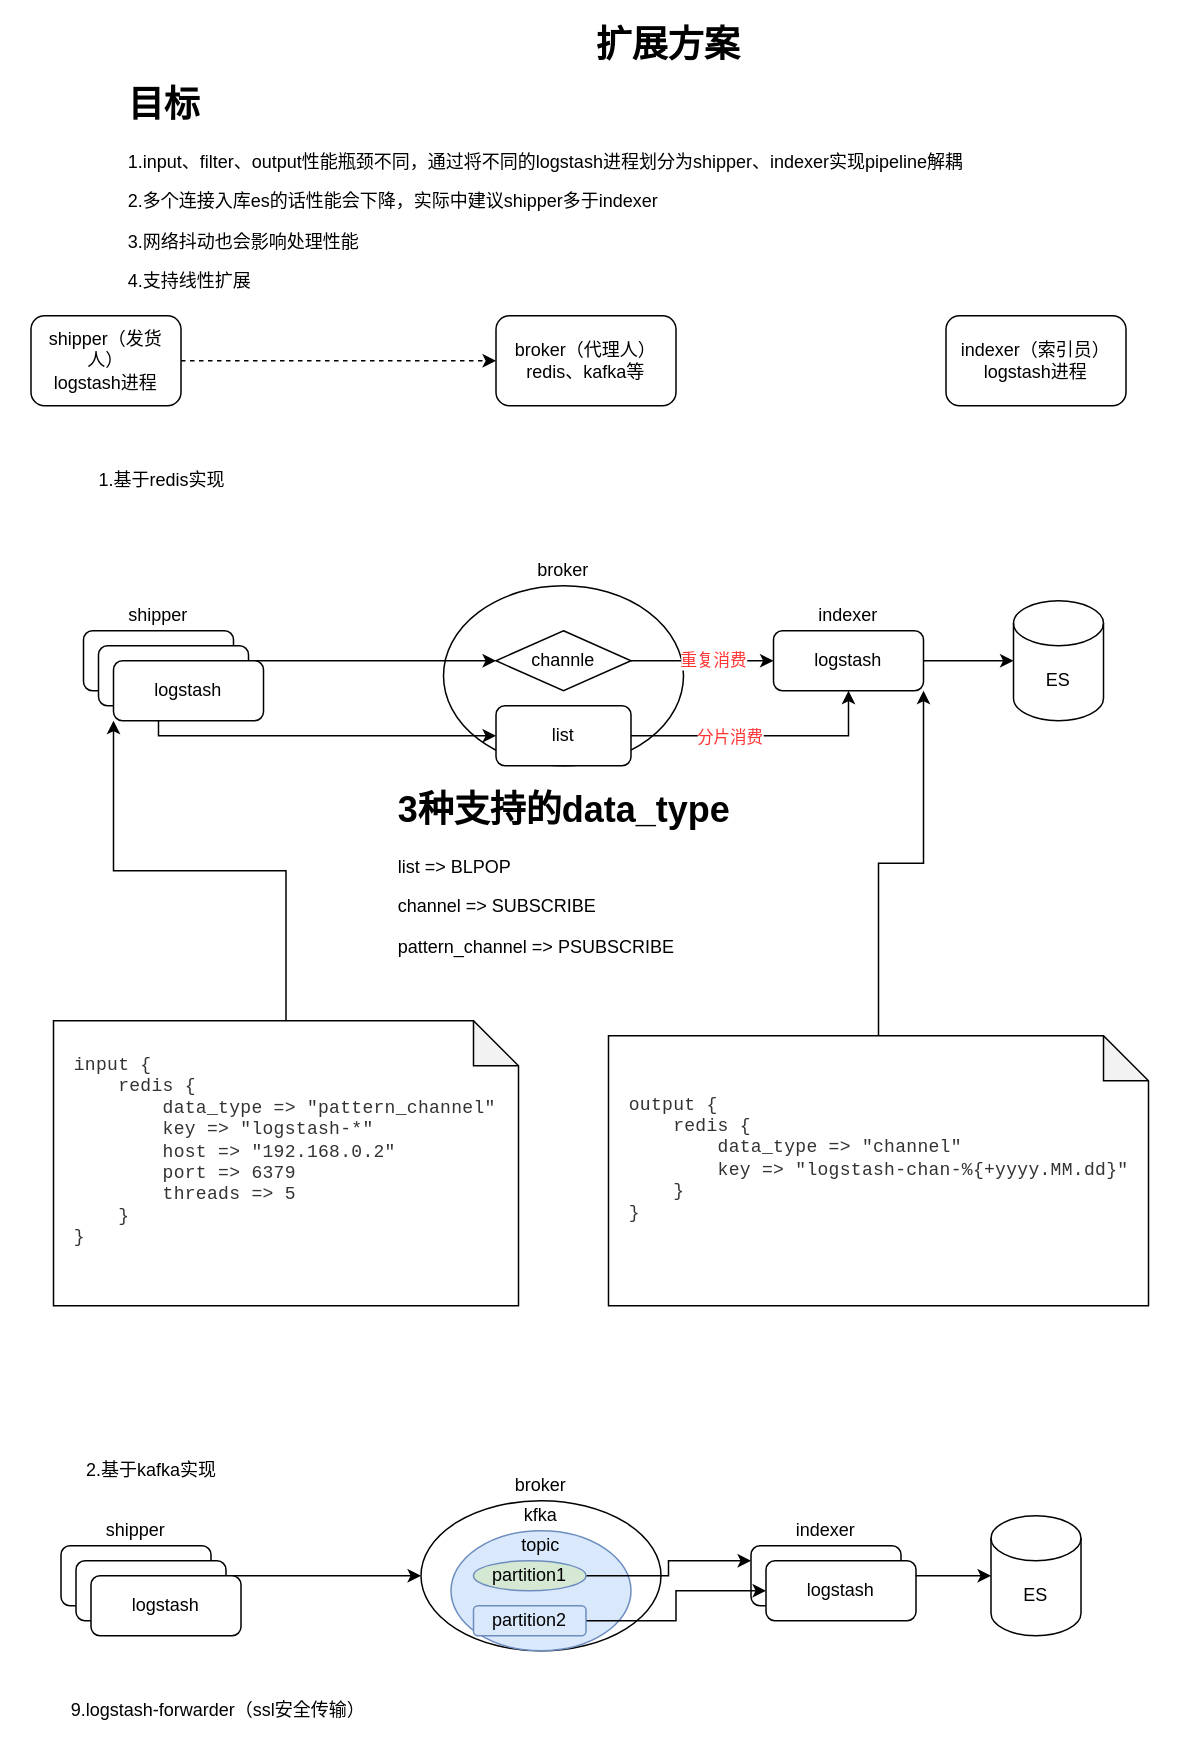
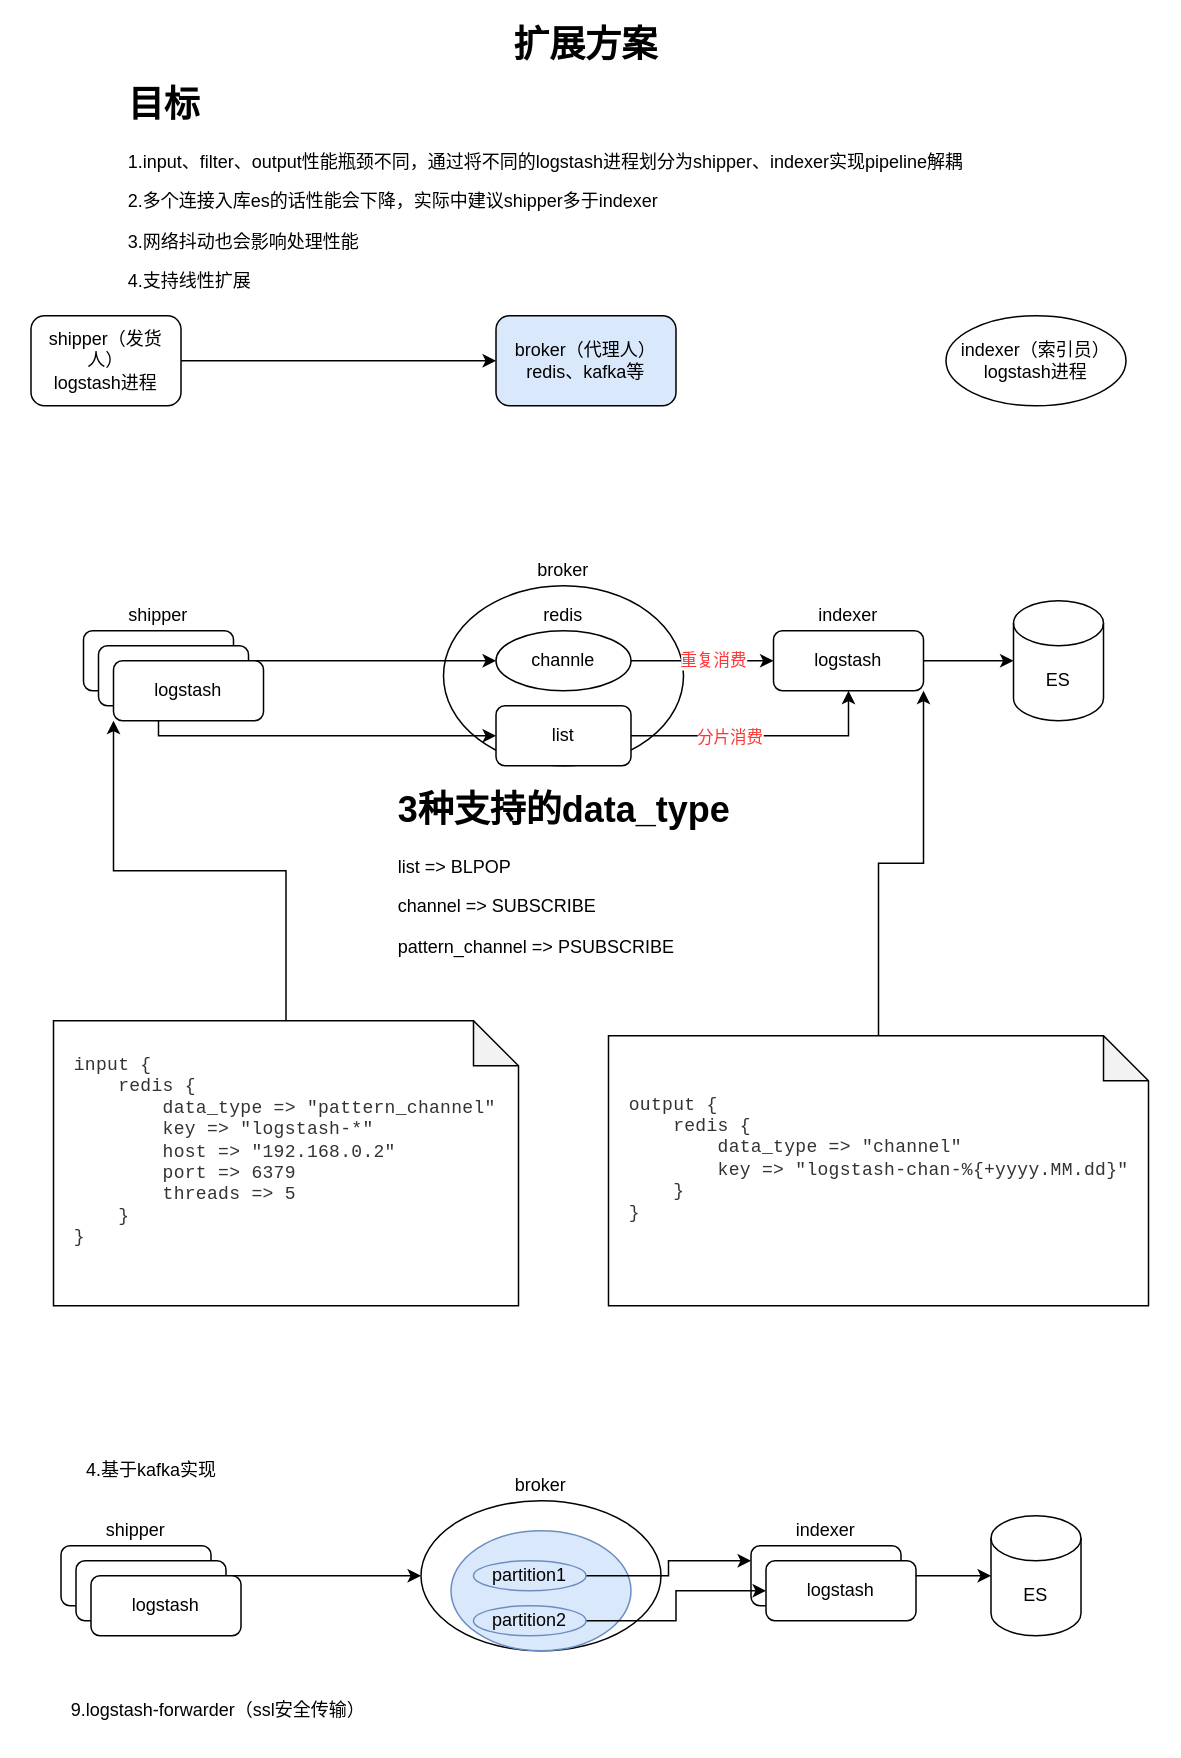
- <mxCell id="2" value="&lt;font style=&quot;font-size: 24px&quot;&gt;&lt;b&gt;扩展方案&lt;/b&gt;&lt;/font&gt;" style="text;html=1;strokeColor=none;fillColor=none;align=center;verticalAlign=middle;whiteSpace=wrap;rounded=0;" vertex="1" parent="1"><mxGeometry x="395" y="20" width="100" height="20" as="geometry" /></mxCell>
+ <mxCell id="2" value="&lt;font style=&quot;font-size: 24px&quot;&gt;&lt;b&gt;扩展方案&lt;/b&gt;&lt;/font&gt;" style="text;html=1;strokeColor=none;fillColor=none;align=center;verticalAlign=middle;whiteSpace=wrap;rounded=0;" vertex="1" parent="1"><mxGeometry x="340" y="20" width="100" height="20" as="geometry" /></mxCell>
- <mxCell id="3" style="edgeStyle=orthogonalEdgeStyle;rounded=0;orthogonalLoop=1;jettySize=auto;html=1;dashed=1;" edge="1" parent="1" source="4" target="5"><mxGeometry relative="1" as="geometry" /></mxCell>
+ <mxCell id="3" style="edgeStyle=orthogonalEdgeStyle;rounded=0;orthogonalLoop=1;jettySize=auto;html=1;" edge="1" parent="1" source="4" target="5"><mxGeometry relative="1" as="geometry" /></mxCell>
- <mxCell id="5" value="broker（代理人）&lt;br&gt;redis、kafka等" style="rounded=1;whiteSpace=wrap;html=1;" vertex="1" parent="1"><mxGeometry x="330" y="210" width="120" height="60" as="geometry" /></mxCell>
+ <mxCell id="5" value="broker（代理人）&lt;br&gt;redis、kafka等" style="rounded=1;whiteSpace=wrap;html=1;fillColor=#dae8fc;" vertex="1" parent="1"><mxGeometry x="330" y="210" width="120" height="60" as="geometry" /></mxCell>
- <mxCell id="6" value="indexer（索引员）&lt;br&gt;logstash进程" style="rounded=1;whiteSpace=wrap;html=1;" vertex="1" parent="1"><mxGeometry x="630" y="210" width="120" height="60" as="geometry" /></mxCell>
+ <mxCell id="6" value="indexer（索引员）&lt;br&gt;logstash进程" style="ellipse;whiteSpace=wrap;html=1;" vertex="1" parent="1"><mxGeometry x="630" y="210" width="120" height="60" as="geometry" /></mxCell>
- <mxCell id="32" value="1.基于redis实现" style="text;html=1;strokeColor=none;fillColor=none;align=center;verticalAlign=middle;whiteSpace=wrap;rounded=0;" vertex="1" parent="1"><mxGeometry x="45" y="310" width="125" height="20" as="geometry" /></mxCell>
+ <mxCell id="9" value="redis" style="text;html=1;strokeColor=none;fillColor=none;align=center;verticalAlign=middle;whiteSpace=wrap;rounded=0;" vertex="1" parent="1"><mxGeometry x="355" y="400" width="40" height="20" as="geometry" /></mxCell>
- <mxCell id="12" value="channle" style="rhombus;whiteSpace=wrap;html=1;" vertex="1" parent="1"><mxGeometry x="330" y="420" width="90" height="40" as="geometry" /></mxCell>
+ <mxCell id="12" value="channle" style="ellipse;whiteSpace=wrap;html=1;" vertex="1" parent="1"><mxGeometry x="330" y="420" width="90" height="40" as="geometry" /></mxCell>
- <mxCell id="33" value="2.基于kafka实现" style="text;html=1;strokeColor=none;fillColor=none;align=center;verticalAlign=middle;whiteSpace=wrap;rounded=0;" vertex="1" parent="1"><mxGeometry x="37.5" y="970" width="125" height="20" as="geometry" /></mxCell>
+ <mxCell id="33" value="4.基于kafka实现" style="text;html=1;strokeColor=none;fillColor=none;align=center;verticalAlign=middle;whiteSpace=wrap;rounded=0;" vertex="1" parent="1"><mxGeometry x="37.5" y="970" width="125" height="20" as="geometry" /></mxCell>
- <mxCell id="35" value="kfka" style="text;html=1;strokeColor=none;fillColor=none;align=center;verticalAlign=middle;whiteSpace=wrap;rounded=0;" vertex="1" parent="1"><mxGeometry x="340" y="1000" width="40" height="20" as="geometry" /></mxCell>
- <mxCell id="49" value="topic" style="text;html=1;strokeColor=none;fillColor=none;align=center;verticalAlign=middle;whiteSpace=wrap;rounded=0;" vertex="1" parent="1"><mxGeometry x="340" y="1020" width="40" height="20" as="geometry" /></mxCell>
- <mxCell id="38" value="partition1" style="ellipse;whiteSpace=wrap;html=1;fillColor=#d5e8d4;strokeColor=#6c8ebf;" vertex="1" parent="1"><mxGeometry x="315" y="1040" width="75" height="20" as="geometry" /></mxCell>
+ <mxCell id="38" value="partition1" style="ellipse;whiteSpace=wrap;html=1;fillColor=#dae8fc;strokeColor=#6c8ebf;" vertex="1" parent="1"><mxGeometry x="315" y="1040" width="75" height="20" as="geometry" /></mxCell>
- <mxCell id="51" value="partition2" style="whiteSpace=wrap;html=1;fillColor=#dae8fc;strokeColor=#6c8ebf;rounded=1;" vertex="1" parent="1"><mxGeometry x="315" y="1070" width="75" height="20" as="geometry" /></mxCell>
+ <mxCell id="51" value="partition2" style="ellipse;whiteSpace=wrap;html=1;fillColor=#dae8fc;strokeColor=#6c8ebf;" vertex="1" parent="1"><mxGeometry x="315" y="1070" width="75" height="20" as="geometry" /></mxCell>
